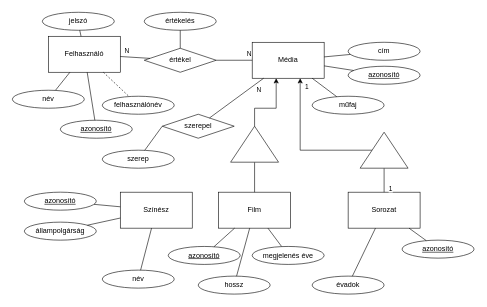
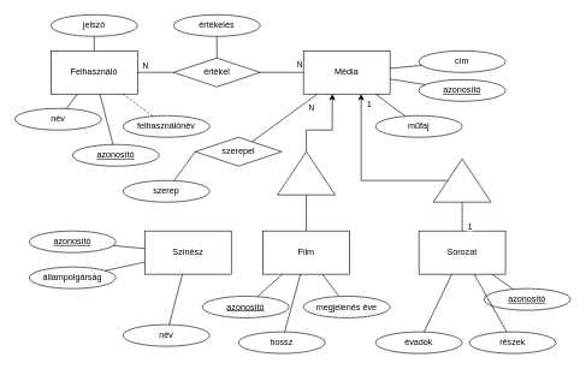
- <mxCell id="2" value="Felhasználó" style="rounded=0;whiteSpace=wrap;html=1;" vertex="1" parent="1"><mxGeometry x="80" y="60" width="120" height="60" as="geometry" /></mxCell>
+ <mxCell id="2" value="Felhasználó" style="rounded=0;whiteSpace=wrap;html=1;" vertex="1" parent="1"><mxGeometry x="70" y="70" width="120" height="60" as="geometry" /></mxCell>
+ <mxCell id="26" value="" style="endArrow=none;html=1;rounded=0;" edge="1" parent="1" source="19" target="6"><mxGeometry width="50" height="50" relative="1" as="geometry"><mxPoint x="615" y="550" as="sourcePoint" /><mxPoint x="665" y="500" as="targetPoint" /></mxGeometry></mxCell>
+ <mxCell id="19" value="részek" style="ellipse;whiteSpace=wrap;html=1;" vertex="1" parent="1"><mxGeometry x="650" y="460" width="120" height="30" as="geometry" /></mxCell>
